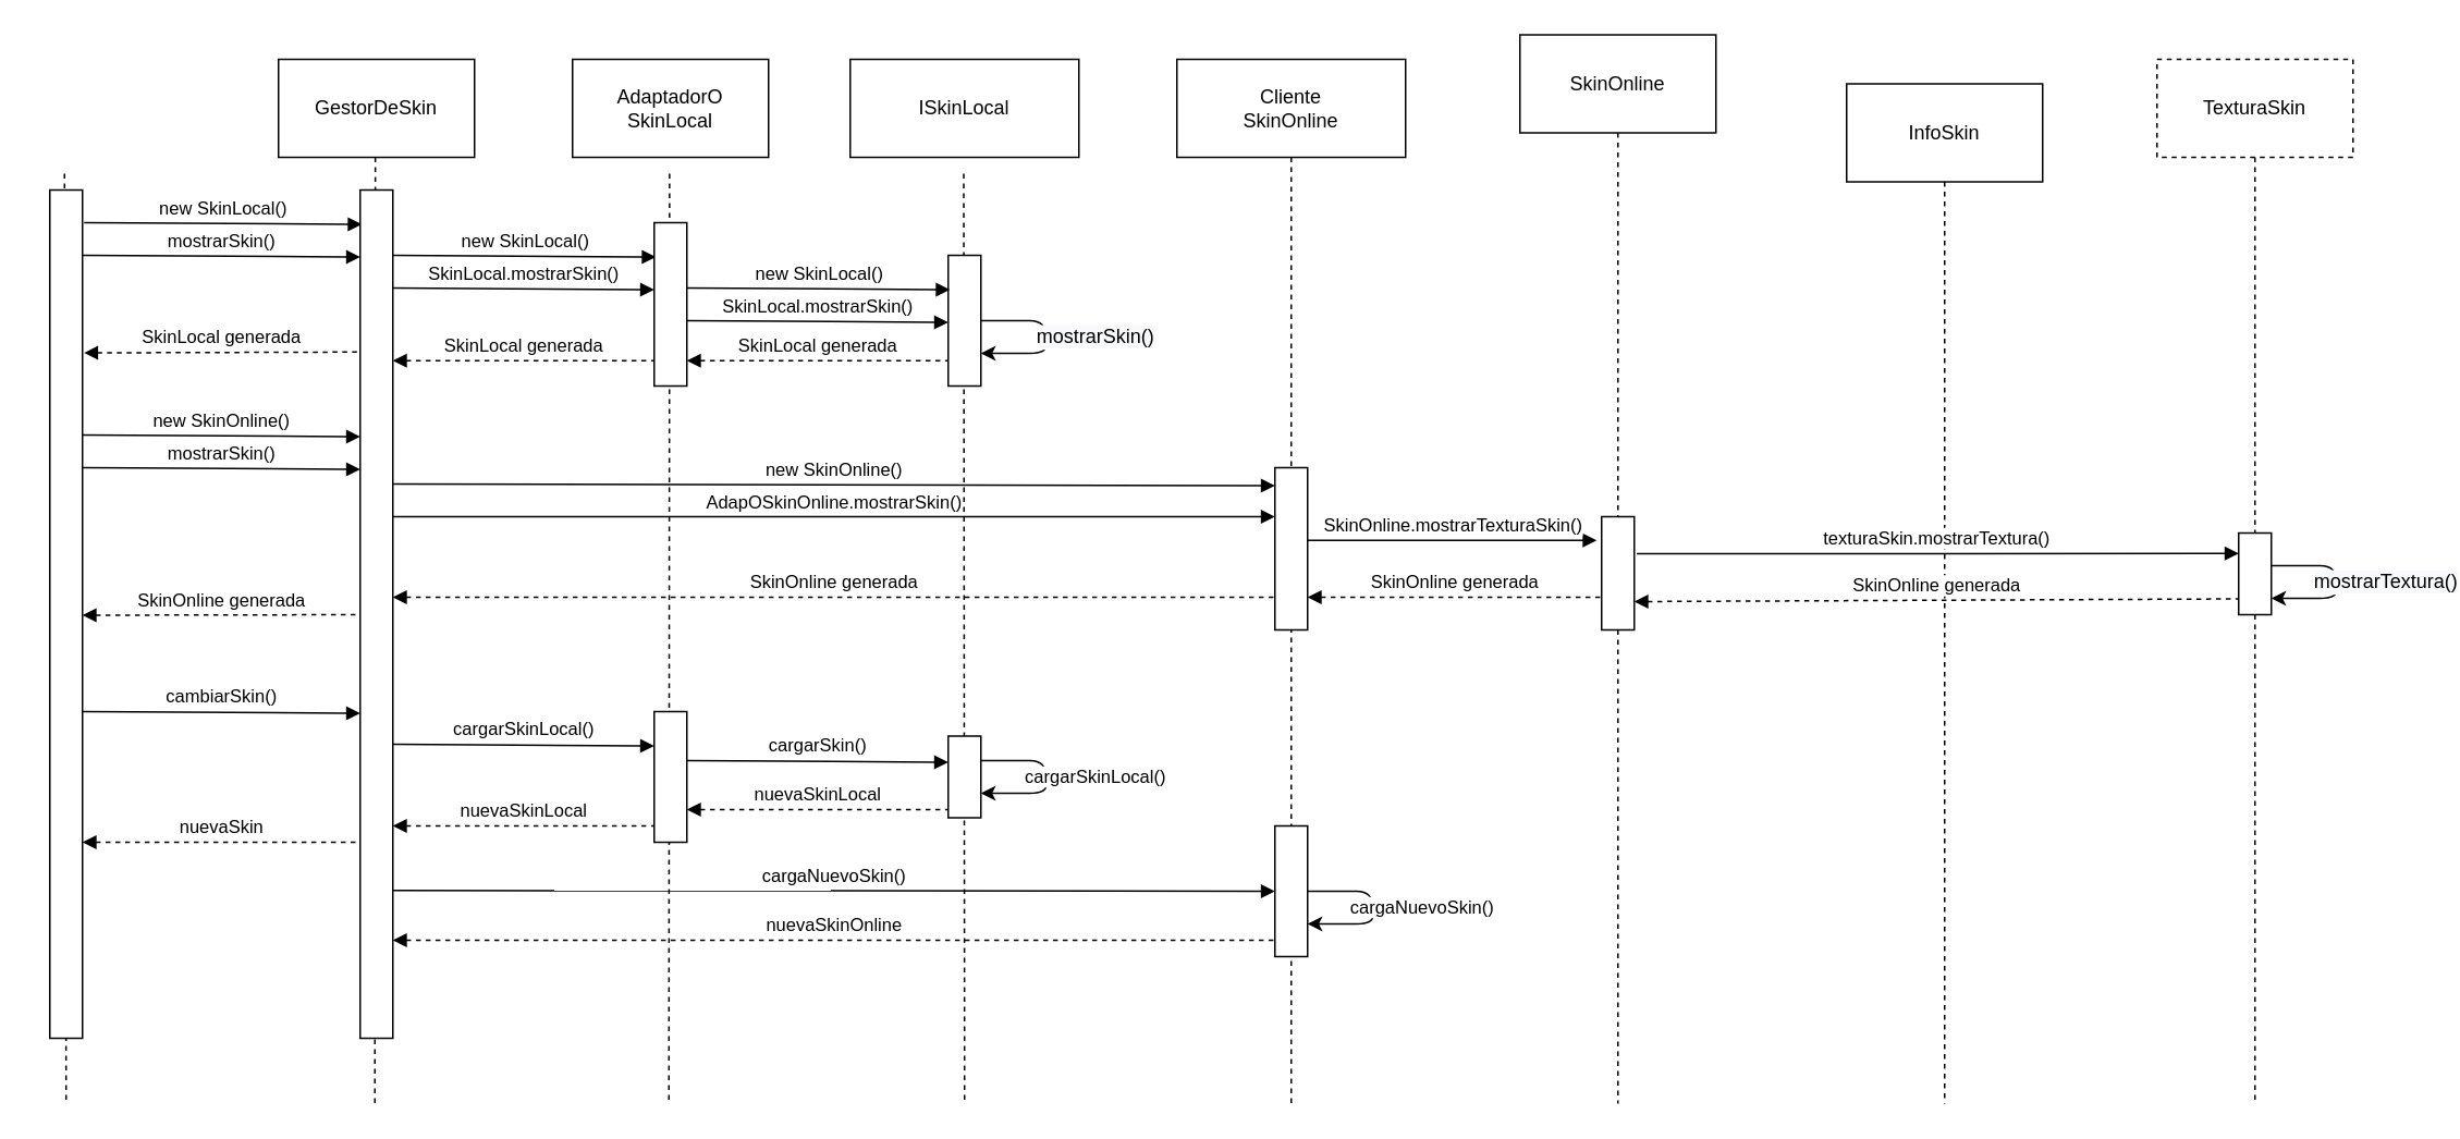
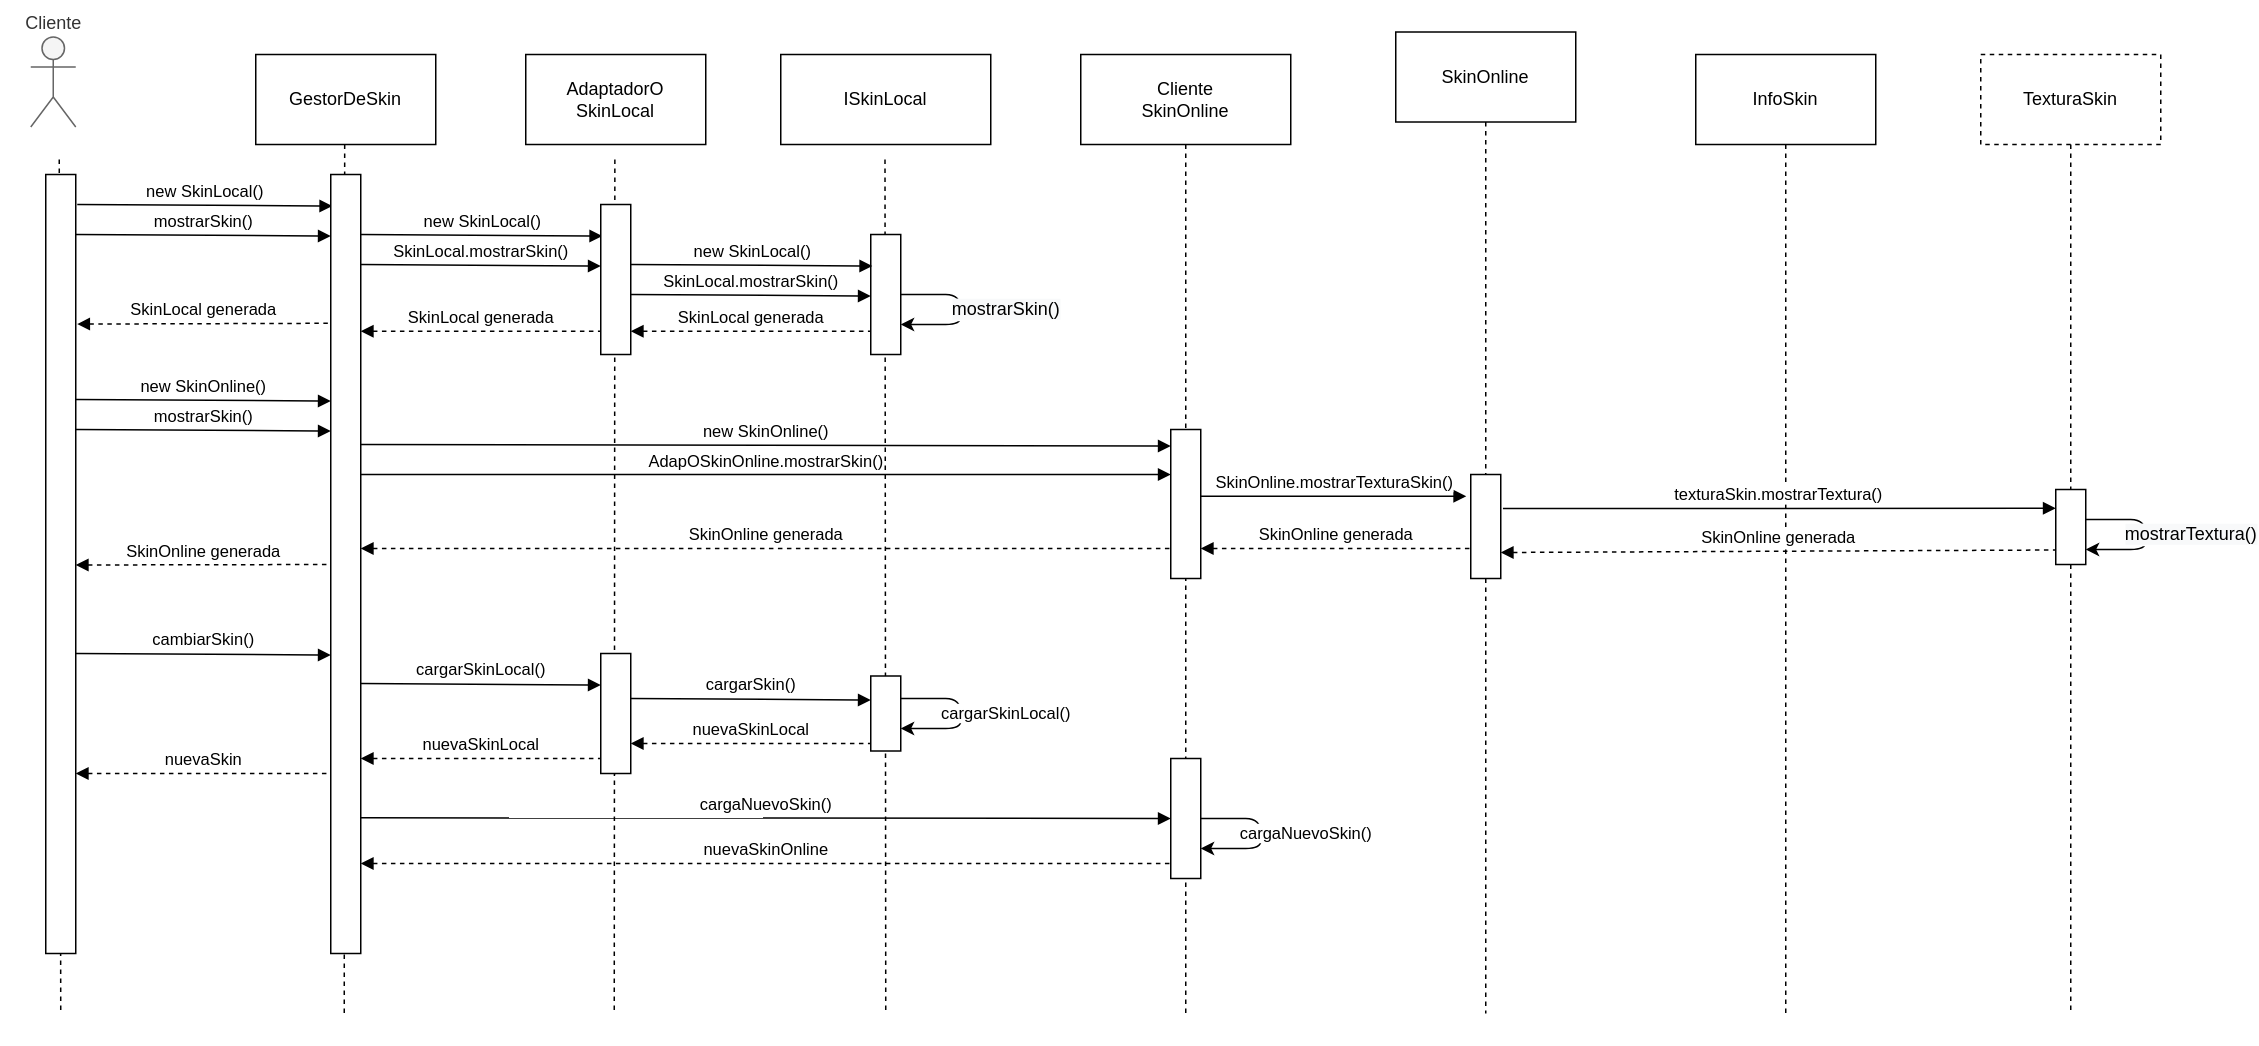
+ <mxCell id="5" value="Cliente" style="shape=umlActor;verticalLabelPosition=top;verticalAlign=bottom;html=1;outlineConnect=0;labelPosition=center;align=center;fillColor=#f5f5f5;strokeColor=#666666;fontColor=#333333;" parent="1" vertex="1"><mxGeometry x="20" y="24" width="30" height="60" as="geometry" /></mxCell>
- <mxCell id="11" value="InfoSkin" style="rounded=0;whiteSpace=wrap;html=1;" parent="1" vertex="1"><mxGeometry x="1130" y="50.67" width="120" height="60" as="geometry" /></mxCell>
+ <mxCell id="11" value="InfoSkin" style="rounded=0;whiteSpace=wrap;html=1;" parent="1" vertex="1"><mxGeometry x="1130" y="35.67" width="120" height="60" as="geometry" /></mxCell>
